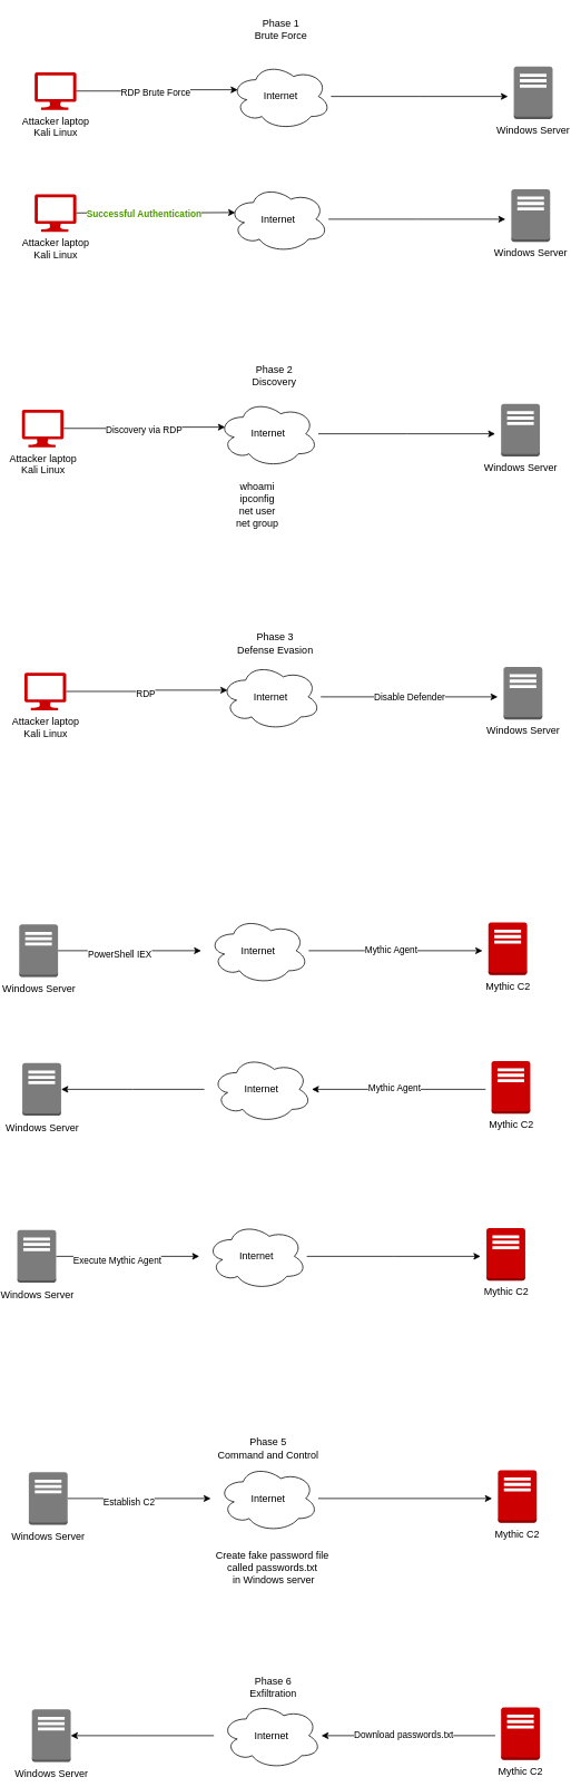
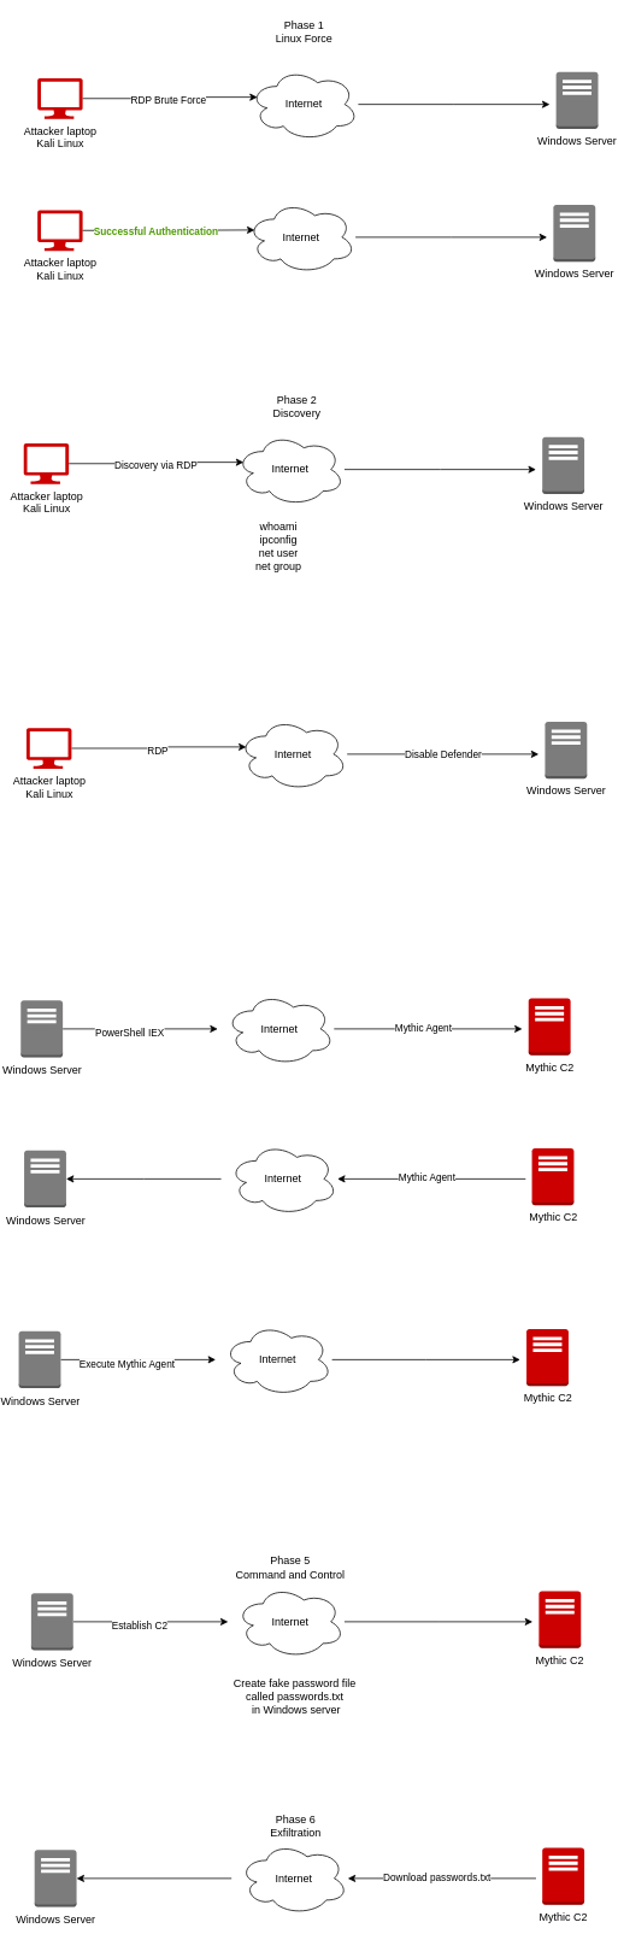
- <mxCell id="6" value="Phase 1&lt;div&gt;Brute Force&lt;/div&gt;" style="text;html=1;align=center;verticalAlign=middle;whiteSpace=wrap;rounded=0;" vertex="1" parent="1"><mxGeometry x="296.5" y="20" width="79" height="30" as="geometry" /></mxCell>
+ <mxCell id="6" value="Phase 1&lt;div&gt;Linux Force&lt;/div&gt;" style="text;html=1;align=center;verticalAlign=middle;whiteSpace=wrap;rounded=0;" vertex="1" parent="1"><mxGeometry x="296.5" y="20" width="79" height="30" as="geometry" /></mxCell>
- <mxCell id="24" value="Phase 3&lt;div&gt;Defense Evasion&lt;/div&gt;" style="text;html=1;align=center;verticalAlign=middle;whiteSpace=wrap;rounded=0;" vertex="1" parent="1"><mxGeometry x="273" y="755" width="112.5" height="30" as="geometry" /></mxCell>
